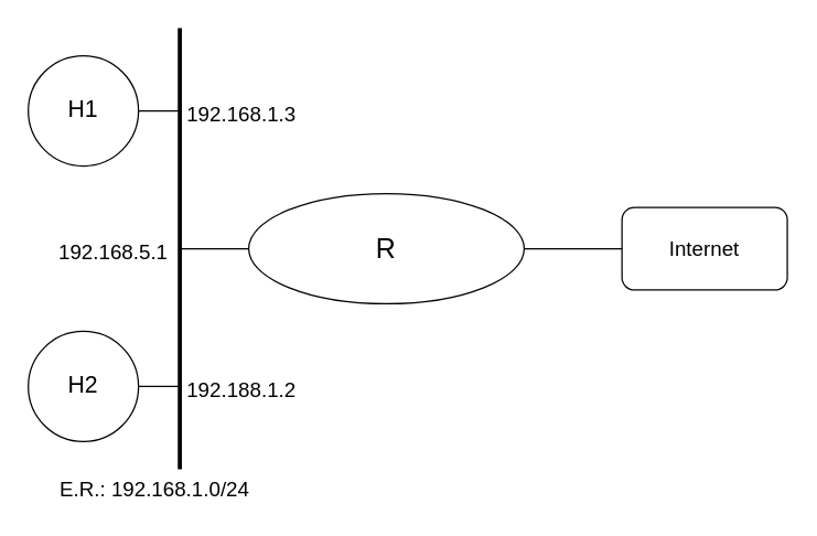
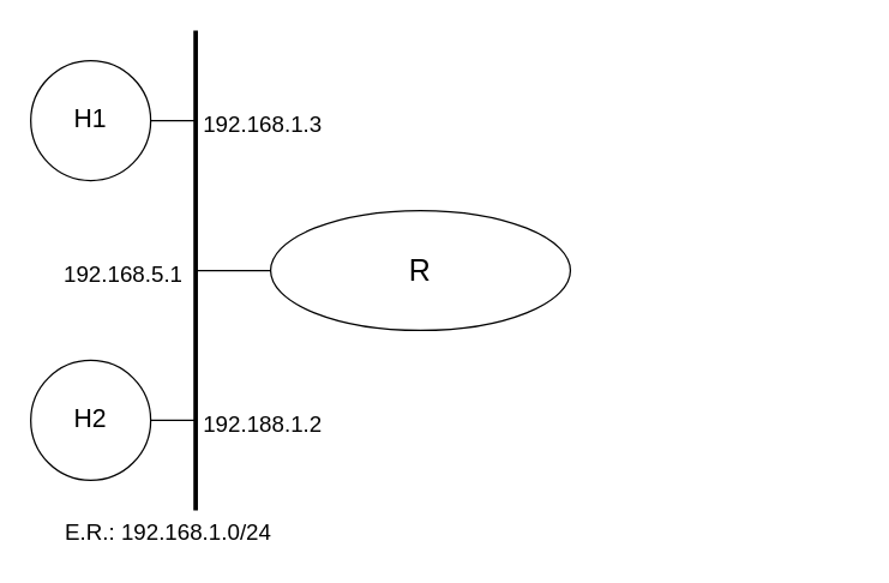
- <mxCell id="9" value="" style="endArrow=none;html=1;rounded=0;fontSize=20;strokeWidth=1;exitX=1;exitY=0.5;exitDx=0;exitDy=0;entryX=0;entryY=0.5;entryDx=0;entryDy=0;" edge="1" parent="1" source="7" target="14"><mxGeometry width="50" height="50" relative="1" as="geometry"><mxPoint x="321" y="300" as="sourcePoint" /><mxPoint x="421" y="180" as="targetPoint" /><Array as="points" /></mxGeometry></mxCell>
- <mxCell id="14" value="&lt;font style=&quot;font-size: 15px;&quot;&gt;Internet&lt;/font&gt;" style="rounded=1;whiteSpace=wrap;html=1;" vertex="1" parent="1"><mxGeometry x="451" y="150" width="120" height="60" as="geometry" /></mxCell>
